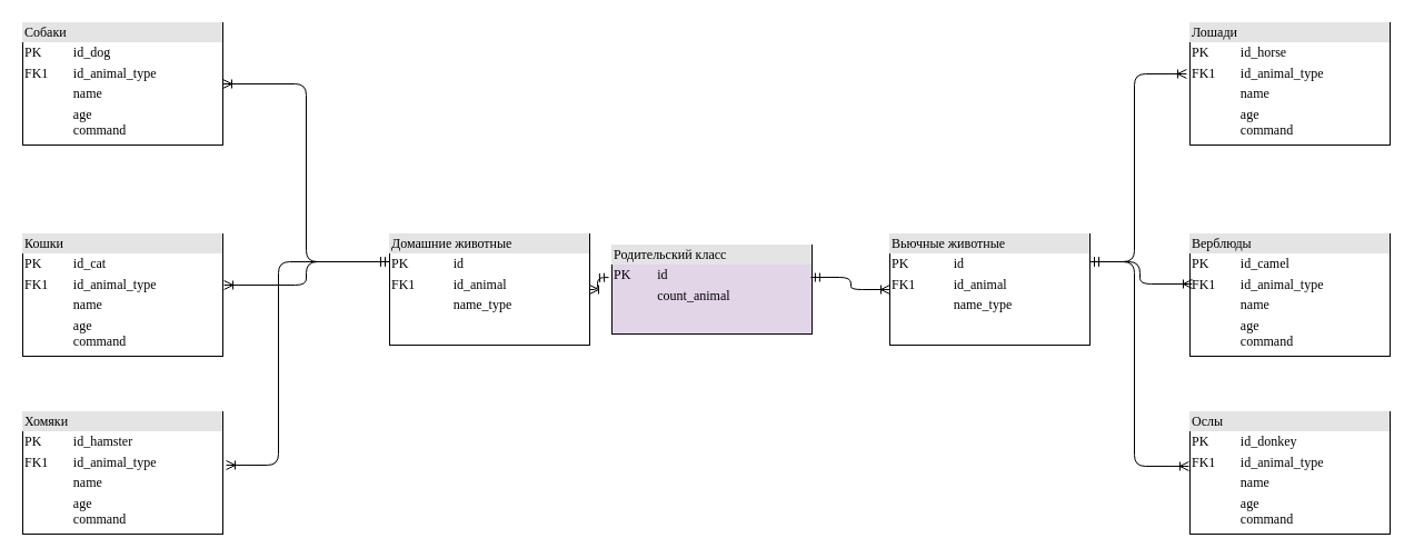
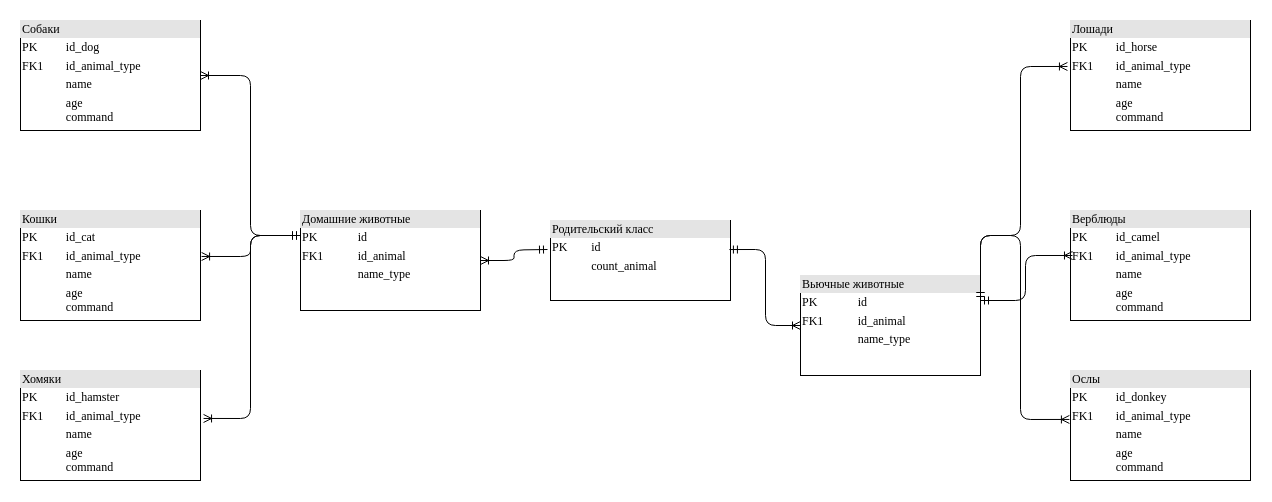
- <mxCell id="6" value="&lt;div style=&quot;box-sizing:border-box;width:100%;background:#e4e4e4;padding:2px;&quot;&gt;Домашние животные&lt;/div&gt;&lt;table style=&quot;width:100%;font-size:1em;&quot; cellpadding=&quot;2&quot; cellspacing=&quot;0&quot;&gt;&lt;tbody&gt;&lt;tr&gt;&lt;td&gt;PK&lt;/td&gt;&lt;td&gt;id&lt;/td&gt;&lt;/tr&gt;&lt;tr&gt;&lt;td&gt;FK1&lt;/td&gt;&lt;td&gt;id_animal&lt;/td&gt;&lt;/tr&gt;&lt;tr&gt;&lt;td&gt;&lt;br&gt;&lt;/td&gt;&lt;td&gt;name_type&lt;/td&gt;&lt;/tr&gt;&lt;tr&gt;&lt;td&gt;&lt;br&gt;&lt;/td&gt;&lt;td&gt;&lt;br&gt;&lt;/td&gt;&lt;/tr&gt;&lt;/tbody&gt;&lt;/table&gt;" style="verticalAlign=top;align=left;overflow=fill;html=1;rounded=0;shadow=0;comic=0;labelBackgroundColor=none;strokeWidth=1;fontFamily=Verdana;fontSize=12" parent="1" vertex="1"><mxGeometry x="350" y="210" width="180" height="100" as="geometry" /></mxCell>
+ <mxCell id="6" value="&lt;div style=&quot;box-sizing:border-box;width:100%;background:#e4e4e4;padding:2px;&quot;&gt;Домашние животные&lt;/div&gt;&lt;table style=&quot;width:100%;font-size:1em;&quot; cellpadding=&quot;2&quot; cellspacing=&quot;0&quot;&gt;&lt;tbody&gt;&lt;tr&gt;&lt;td&gt;PK&lt;/td&gt;&lt;td&gt;id&lt;/td&gt;&lt;/tr&gt;&lt;tr&gt;&lt;td&gt;FK1&lt;/td&gt;&lt;td&gt;id_animal&lt;/td&gt;&lt;/tr&gt;&lt;tr&gt;&lt;td&gt;&lt;br&gt;&lt;/td&gt;&lt;td&gt;name_type&lt;/td&gt;&lt;/tr&gt;&lt;tr&gt;&lt;td&gt;&lt;br&gt;&lt;/td&gt;&lt;td&gt;&lt;br&gt;&lt;/td&gt;&lt;/tr&gt;&lt;/tbody&gt;&lt;/table&gt;" style="verticalAlign=top;align=left;overflow=fill;html=1;rounded=0;shadow=0;comic=0;labelBackgroundColor=none;strokeWidth=1;fontFamily=Verdana;fontSize=12" parent="1" vertex="1"><mxGeometry x="300" y="210" width="180" height="100" as="geometry" /></mxCell>
- <mxCell id="3" value="&lt;div style=&quot;box-sizing: border-box ; width: 100% ; background: #e4e4e4 ; padding: 2px&quot;&gt;Родительский класс&lt;/div&gt;&lt;table style=&quot;width: 100% ; font-size: 1em&quot; cellpadding=&quot;2&quot; cellspacing=&quot;0&quot;&gt;&lt;tbody&gt;&lt;tr&gt;&lt;td&gt;PK&lt;/td&gt;&lt;td&gt;id&lt;/td&gt;&lt;/tr&gt;&lt;tr&gt;&lt;td&gt;&lt;br&gt;&lt;/td&gt;&lt;td&gt;count_animal&lt;/td&gt;&lt;/tr&gt;&lt;/tbody&gt;&lt;/table&gt;" style="verticalAlign=top;align=left;overflow=fill;html=1;rounded=0;shadow=0;comic=0;labelBackgroundColor=none;strokeWidth=1;fontFamily=Verdana;fontSize=12;fillColor=#e1d5e7;" parent="1" vertex="1"><mxGeometry x="550" y="220" width="180" height="80" as="geometry" /></mxCell>
+ <mxCell id="3" value="&lt;div style=&quot;box-sizing: border-box ; width: 100% ; background: #e4e4e4 ; padding: 2px&quot;&gt;Родительский класс&lt;/div&gt;&lt;table style=&quot;width: 100% ; font-size: 1em&quot; cellpadding=&quot;2&quot; cellspacing=&quot;0&quot;&gt;&lt;tbody&gt;&lt;tr&gt;&lt;td&gt;PK&lt;/td&gt;&lt;td&gt;id&lt;/td&gt;&lt;/tr&gt;&lt;tr&gt;&lt;td&gt;&lt;br&gt;&lt;/td&gt;&lt;td&gt;count_animal&lt;/td&gt;&lt;/tr&gt;&lt;/tbody&gt;&lt;/table&gt;" style="verticalAlign=top;align=left;overflow=fill;html=1;rounded=0;shadow=0;comic=0;labelBackgroundColor=none;strokeWidth=1;fontFamily=Verdana;fontSize=12" parent="1" vertex="1"><mxGeometry x="550" y="220" width="180" height="80" as="geometry" /></mxCell>
- <mxCell id="4" value="&lt;div style=&quot;box-sizing:border-box;width:100%;background:#e4e4e4;padding:2px;&quot;&gt;Вьючные животные&lt;/div&gt;&lt;table style=&quot;width:100%;font-size:1em;&quot; cellpadding=&quot;2&quot; cellspacing=&quot;0&quot;&gt;&lt;tbody&gt;&lt;tr&gt;&lt;td&gt;PK&lt;/td&gt;&lt;td&gt;id&lt;/td&gt;&lt;/tr&gt;&lt;tr&gt;&lt;td&gt;FK1&lt;/td&gt;&lt;td&gt;id_animal&lt;/td&gt;&lt;/tr&gt;&lt;tr&gt;&lt;td&gt;&lt;br&gt;&lt;/td&gt;&lt;td&gt;name_type&lt;/td&gt;&lt;/tr&gt;&lt;/tbody&gt;&lt;/table&gt;" style="verticalAlign=top;align=left;overflow=fill;html=1;rounded=0;shadow=0;comic=0;labelBackgroundColor=none;strokeWidth=1;fontFamily=Verdana;fontSize=12" parent="1" vertex="1"><mxGeometry x="800" y="210" width="180" height="100" as="geometry" /></mxCell>
+ <mxCell id="4" value="&lt;div style=&quot;box-sizing:border-box;width:100%;background:#e4e4e4;padding:2px;&quot;&gt;Вьючные животные&lt;/div&gt;&lt;table style=&quot;width:100%;font-size:1em;&quot; cellpadding=&quot;2&quot; cellspacing=&quot;0&quot;&gt;&lt;tbody&gt;&lt;tr&gt;&lt;td&gt;PK&lt;/td&gt;&lt;td&gt;id&lt;/td&gt;&lt;/tr&gt;&lt;tr&gt;&lt;td&gt;FK1&lt;/td&gt;&lt;td&gt;id_animal&lt;/td&gt;&lt;/tr&gt;&lt;tr&gt;&lt;td&gt;&lt;br&gt;&lt;/td&gt;&lt;td&gt;name_type&lt;/td&gt;&lt;/tr&gt;&lt;/tbody&gt;&lt;/table&gt;" style="verticalAlign=top;align=left;overflow=fill;html=1;rounded=0;shadow=0;comic=0;labelBackgroundColor=none;strokeWidth=1;fontFamily=Verdana;fontSize=12" parent="1" vertex="1"><mxGeometry x="800" y="275" width="180" height="100" as="geometry" /></mxCell>
